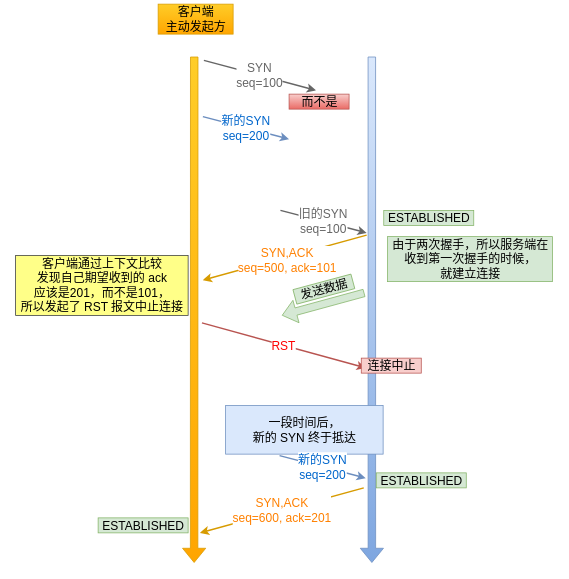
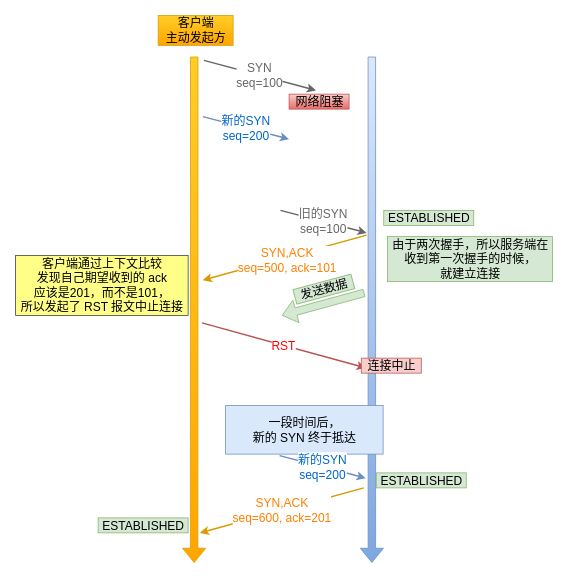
- <mxCell id="17" value="客户端&lt;br&gt;主动发起方" style="text;html=1;align=center;verticalAlign=middle;resizable=0;points=[];autosize=1;strokeColor=#d79b00;fillColor=#ffcd28;fontSize=16;gradientColor=#ffa500;" vertex="1" parent="1"><mxGeometry x="210" y="5" width="100" height="40" as="geometry" /></mxCell>
+ <mxCell id="17" value="客户端&lt;br&gt;主动发起方" style="text;html=1;align=center;verticalAlign=middle;resizable=0;points=[];autosize=1;strokeColor=#d79b00;fillColor=#ffcd28;fontSize=16;gradientColor=#ffa500;" vertex="1" parent="1"><mxGeometry x="210" y="20" width="100" height="40" as="geometry" /></mxCell>
- <mxCell id="5" value="而不是" style="text;html=1;align=center;verticalAlign=middle;resizable=0;points=[];autosize=1;strokeColor=#b85450;fillColor=#f8cecc;fontSize=16;gradientColor=#ea6b66;" vertex="1" parent="1"><mxGeometry x="384.598" y="125" width="80" height="20" as="geometry" /></mxCell>
+ <mxCell id="5" value="网络阻塞" style="text;html=1;align=center;verticalAlign=middle;resizable=0;points=[];autosize=1;strokeColor=#b85450;fillColor=#f8cecc;fontSize=16;gradientColor=#ea6b66;" vertex="1" parent="1"><mxGeometry x="384.598" y="125" width="80" height="20" as="geometry" /></mxCell>
